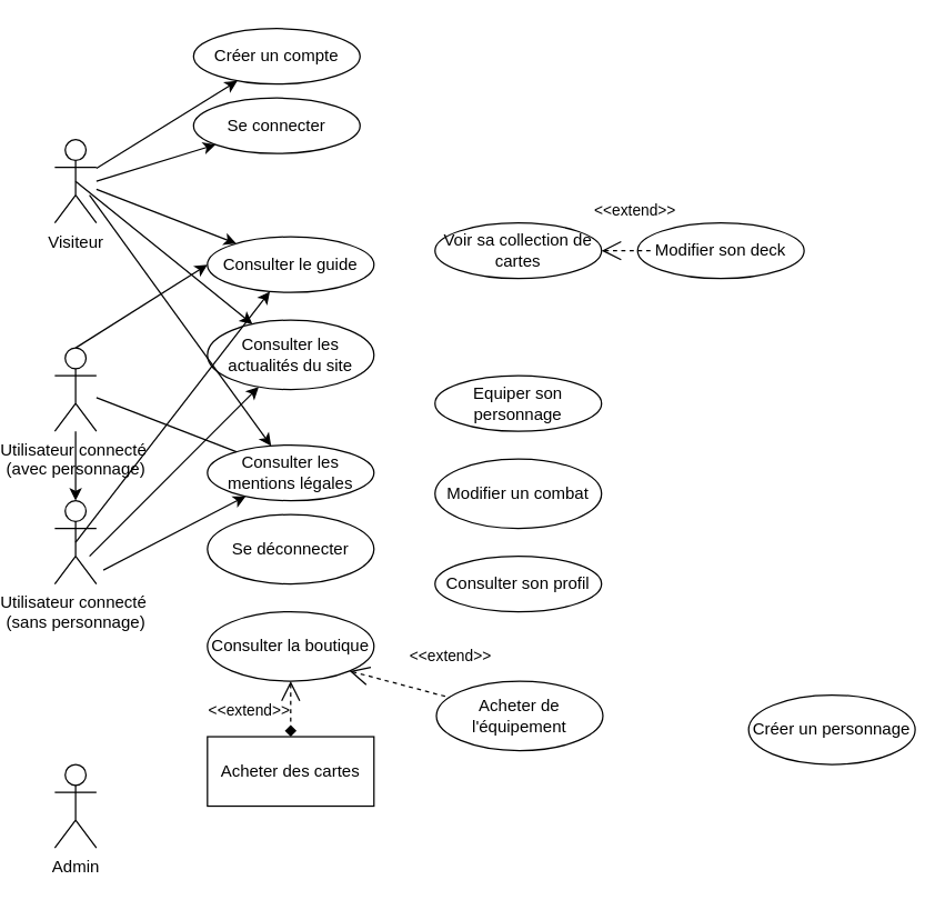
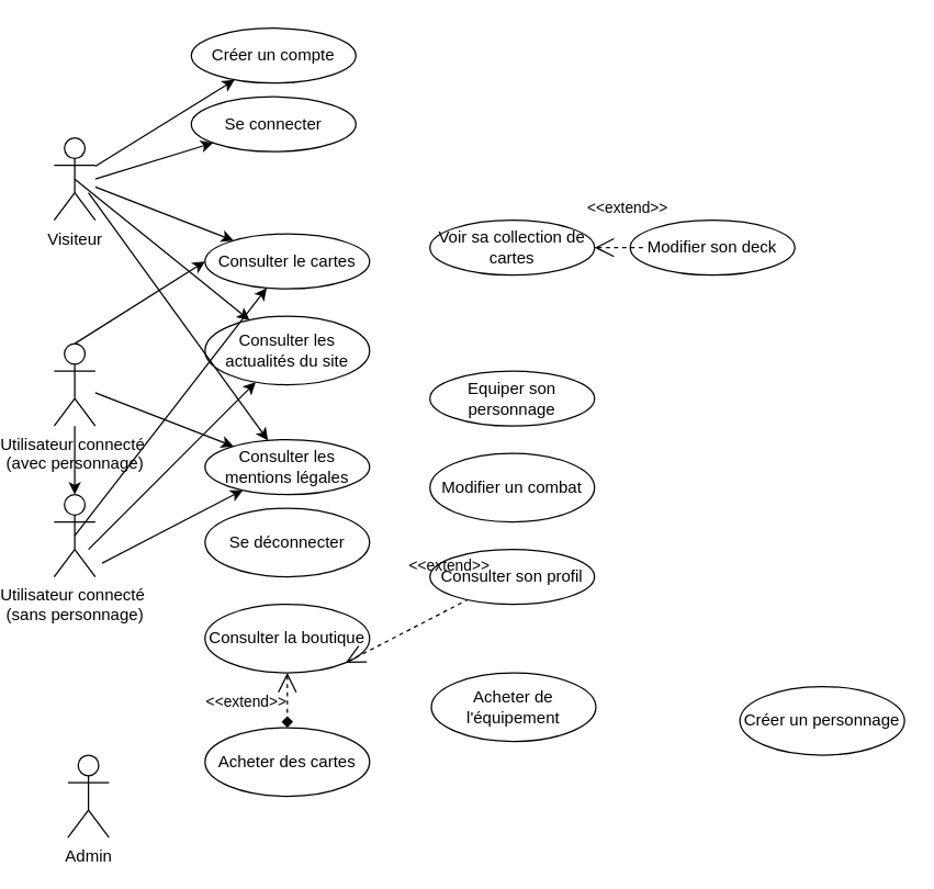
- <mxCell id="5" value="Consulter le guide" style="ellipse;whiteSpace=wrap;html=1;" vertex="1" parent="1"><mxGeometry x="130" y="170" width="120" height="40" as="geometry" /></mxCell>
+ <mxCell id="5" value="Consulter le cartes" style="ellipse;whiteSpace=wrap;html=1;" vertex="1" parent="1"><mxGeometry x="130" y="170" width="120" height="40" as="geometry" /></mxCell>
- <mxCell id="28" value="" style="endArrow=none;html=1;rounded=0;" edge="1" parent="1" source="3" target="7"><mxGeometry width="50" height="50" relative="1" as="geometry"><mxPoint x="55" y="400" as="sourcePoint" /><mxPoint x="175" y="288" as="targetPoint" /></mxGeometry></mxCell>
+ <mxCell id="28" value="" style="endArrow=classic;html=1;rounded=0;" edge="1" parent="1" source="3" target="7"><mxGeometry width="50" height="50" relative="1" as="geometry"><mxPoint x="55" y="400" as="sourcePoint" /><mxPoint x="175" y="288" as="targetPoint" /></mxGeometry></mxCell>
- <mxCell id="19" value="&amp;lt;&amp;lt;extend&amp;gt;&amp;gt;" style="edgeStyle=none;html=1;startArrow=open;endArrow=none;startSize=12;verticalAlign=bottom;dashed=1;labelBackgroundColor=none;rounded=0;exitX=1;exitY=1;exitDx=0;exitDy=0;" edge="1" parent="1" source="15" target="17"><mxGeometry x="0.892" y="20" width="160" relative="1" as="geometry"><mxPoint x="350" y="523" as="sourcePoint" /><mxPoint x="230" y="600" as="targetPoint" /><mxPoint as="offset" /></mxGeometry></mxCell>
+ <mxCell id="19" value="&amp;lt;&amp;lt;extend&amp;gt;&amp;gt;" style="edgeStyle=none;html=1;startArrow=open;endArrow=none;startSize=12;verticalAlign=bottom;dashed=1;labelBackgroundColor=none;rounded=0;exitX=1;exitY=1;exitDx=0;exitDy=0;" edge="1" parent="1" source="15" target="11"><mxGeometry x="0.892" y="20" width="160" relative="1" as="geometry"><mxPoint x="350" y="523" as="sourcePoint" /><mxPoint x="230" y="600" as="targetPoint" /><mxPoint as="offset" /></mxGeometry></mxCell>
- <mxCell id="16" value="Acheter des cartes" style="whiteSpace=wrap;html=1;rounded=0;" vertex="1" parent="1"><mxGeometry x="130" y="530" width="120" height="50" as="geometry" /></mxCell>
+ <mxCell id="16" value="Acheter des cartes" style="ellipse;whiteSpace=wrap;html=1;" vertex="1" parent="1"><mxGeometry x="130" y="530" width="120" height="50" as="geometry" /></mxCell>
- <mxCell id="4" value="Admin&lt;div&gt;&lt;br&gt;&lt;/div&gt;" style="shape=umlActor;verticalLabelPosition=bottom;verticalAlign=top;html=1;outlineConnect=0;" vertex="1" parent="1"><mxGeometry x="20" y="550" width="30" height="60" as="geometry" /></mxCell>
+ <mxCell id="4" value="Admin&lt;div&gt;&lt;br&gt;&lt;/div&gt;" style="shape=umlActor;verticalLabelPosition=bottom;verticalAlign=top;html=1;outlineConnect=0;" vertex="1" parent="1"><mxGeometry x="30" y="550" width="30" height="60" as="geometry" /></mxCell>
